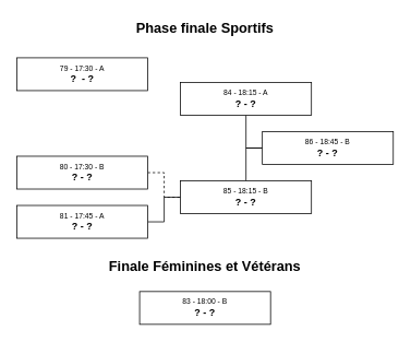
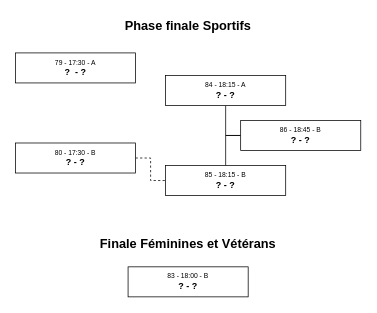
- <mxCell id="8" style="edgeStyle=orthogonalEdgeStyle;rounded=0;orthogonalLoop=1;jettySize=auto;html=1;endArrow=none;endFill=0;fontSize=9;" edge="1" parent="1" source="9" target="11"><mxGeometry relative="1" as="geometry" /></mxCell>
- <mxCell id="9" value="81 - 17:45 - A&lt;br&gt;&lt;span style=&quot;font-size: 12px;&quot;&gt;&lt;b&gt;? - ?&lt;/b&gt;&lt;/span&gt;" style="rounded=0;whiteSpace=wrap;html=1;fontSize=9;" vertex="1" parent="1"><mxGeometry x="20" y="250" width="160" height="40" as="geometry" /></mxCell>
